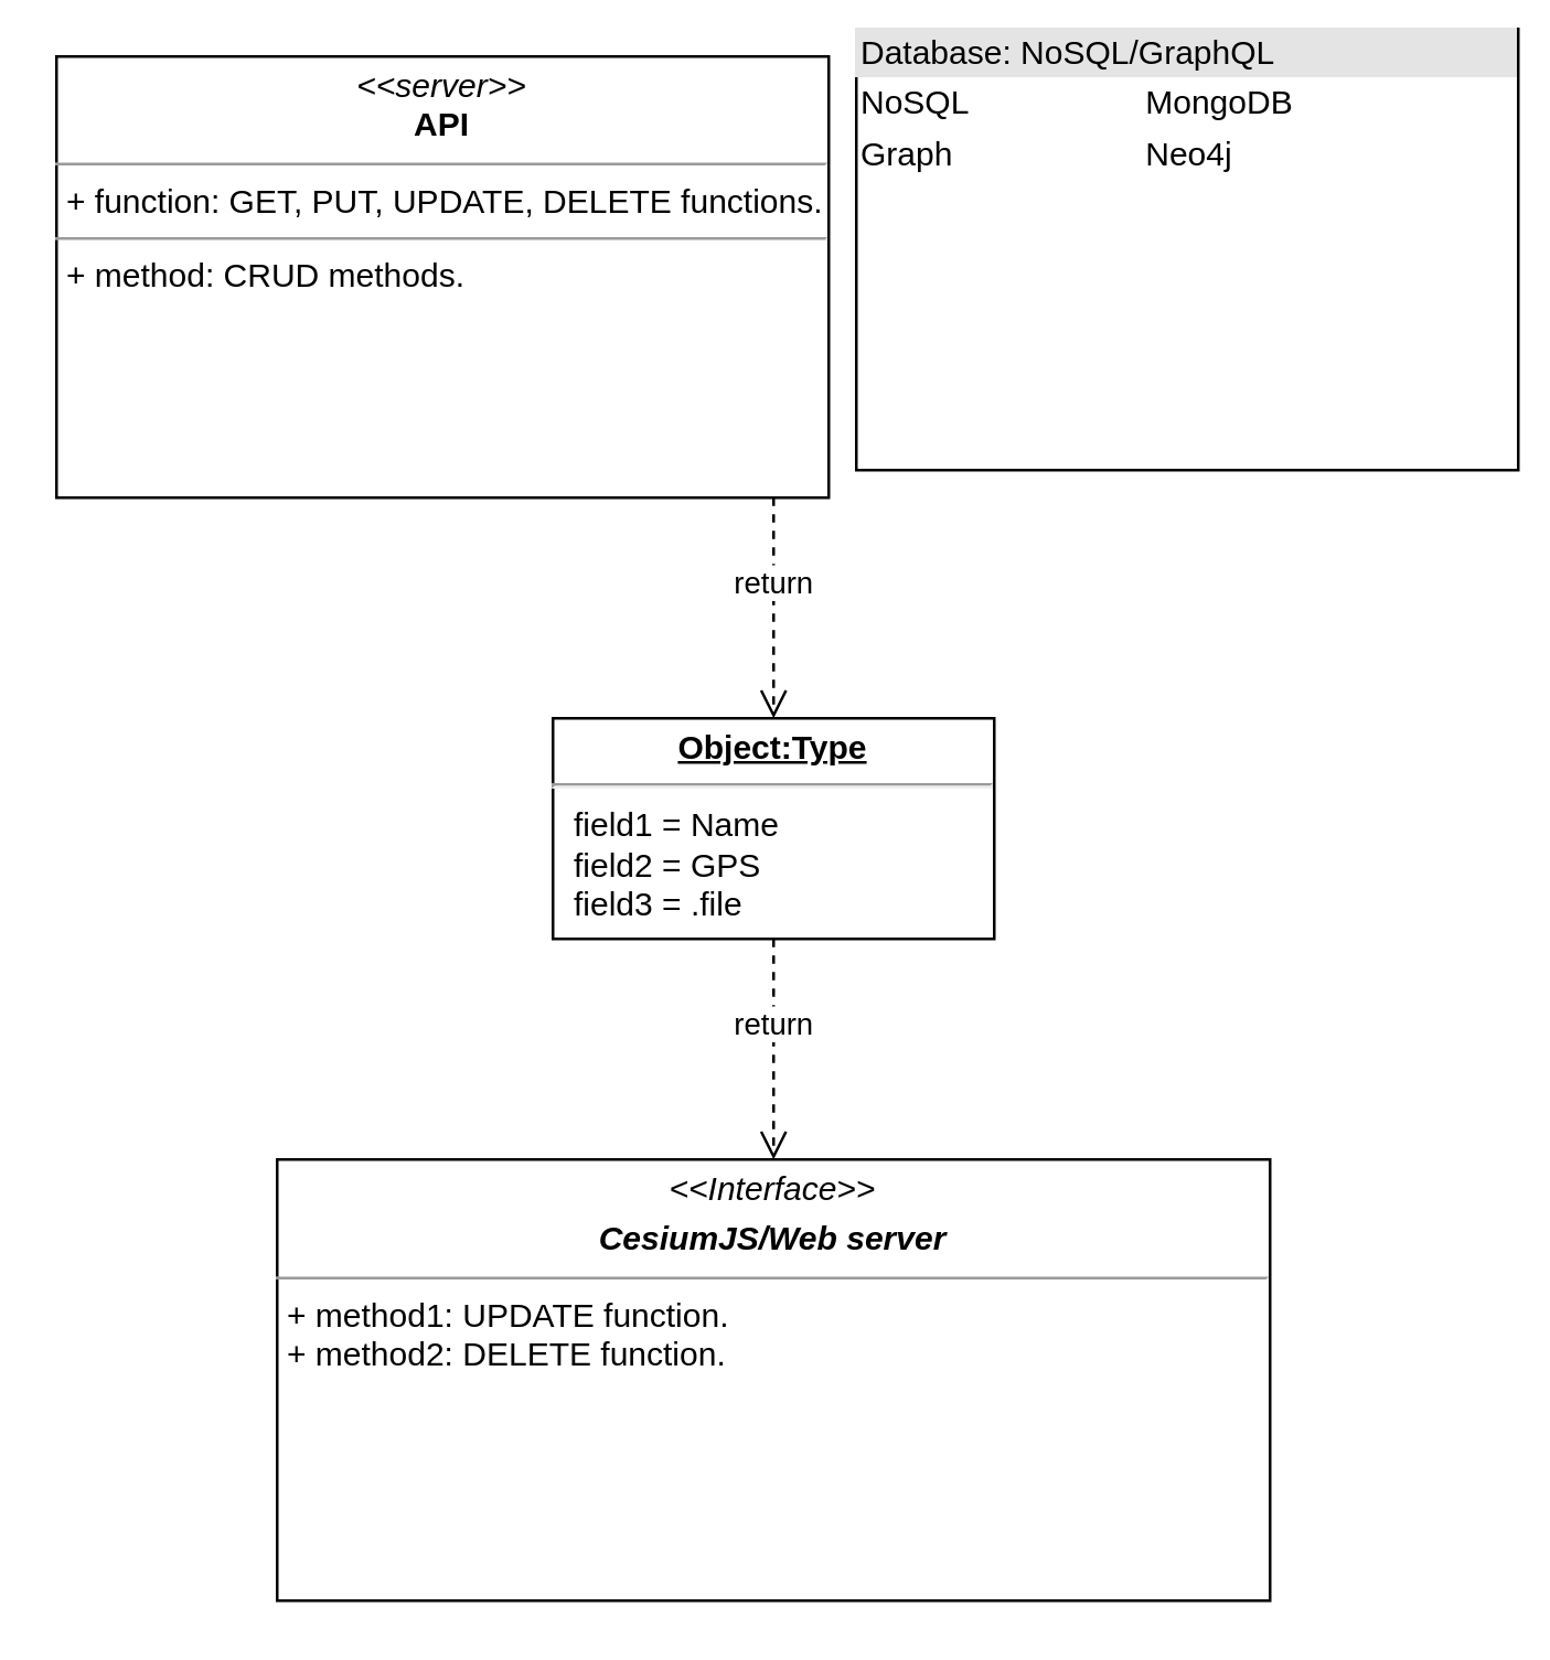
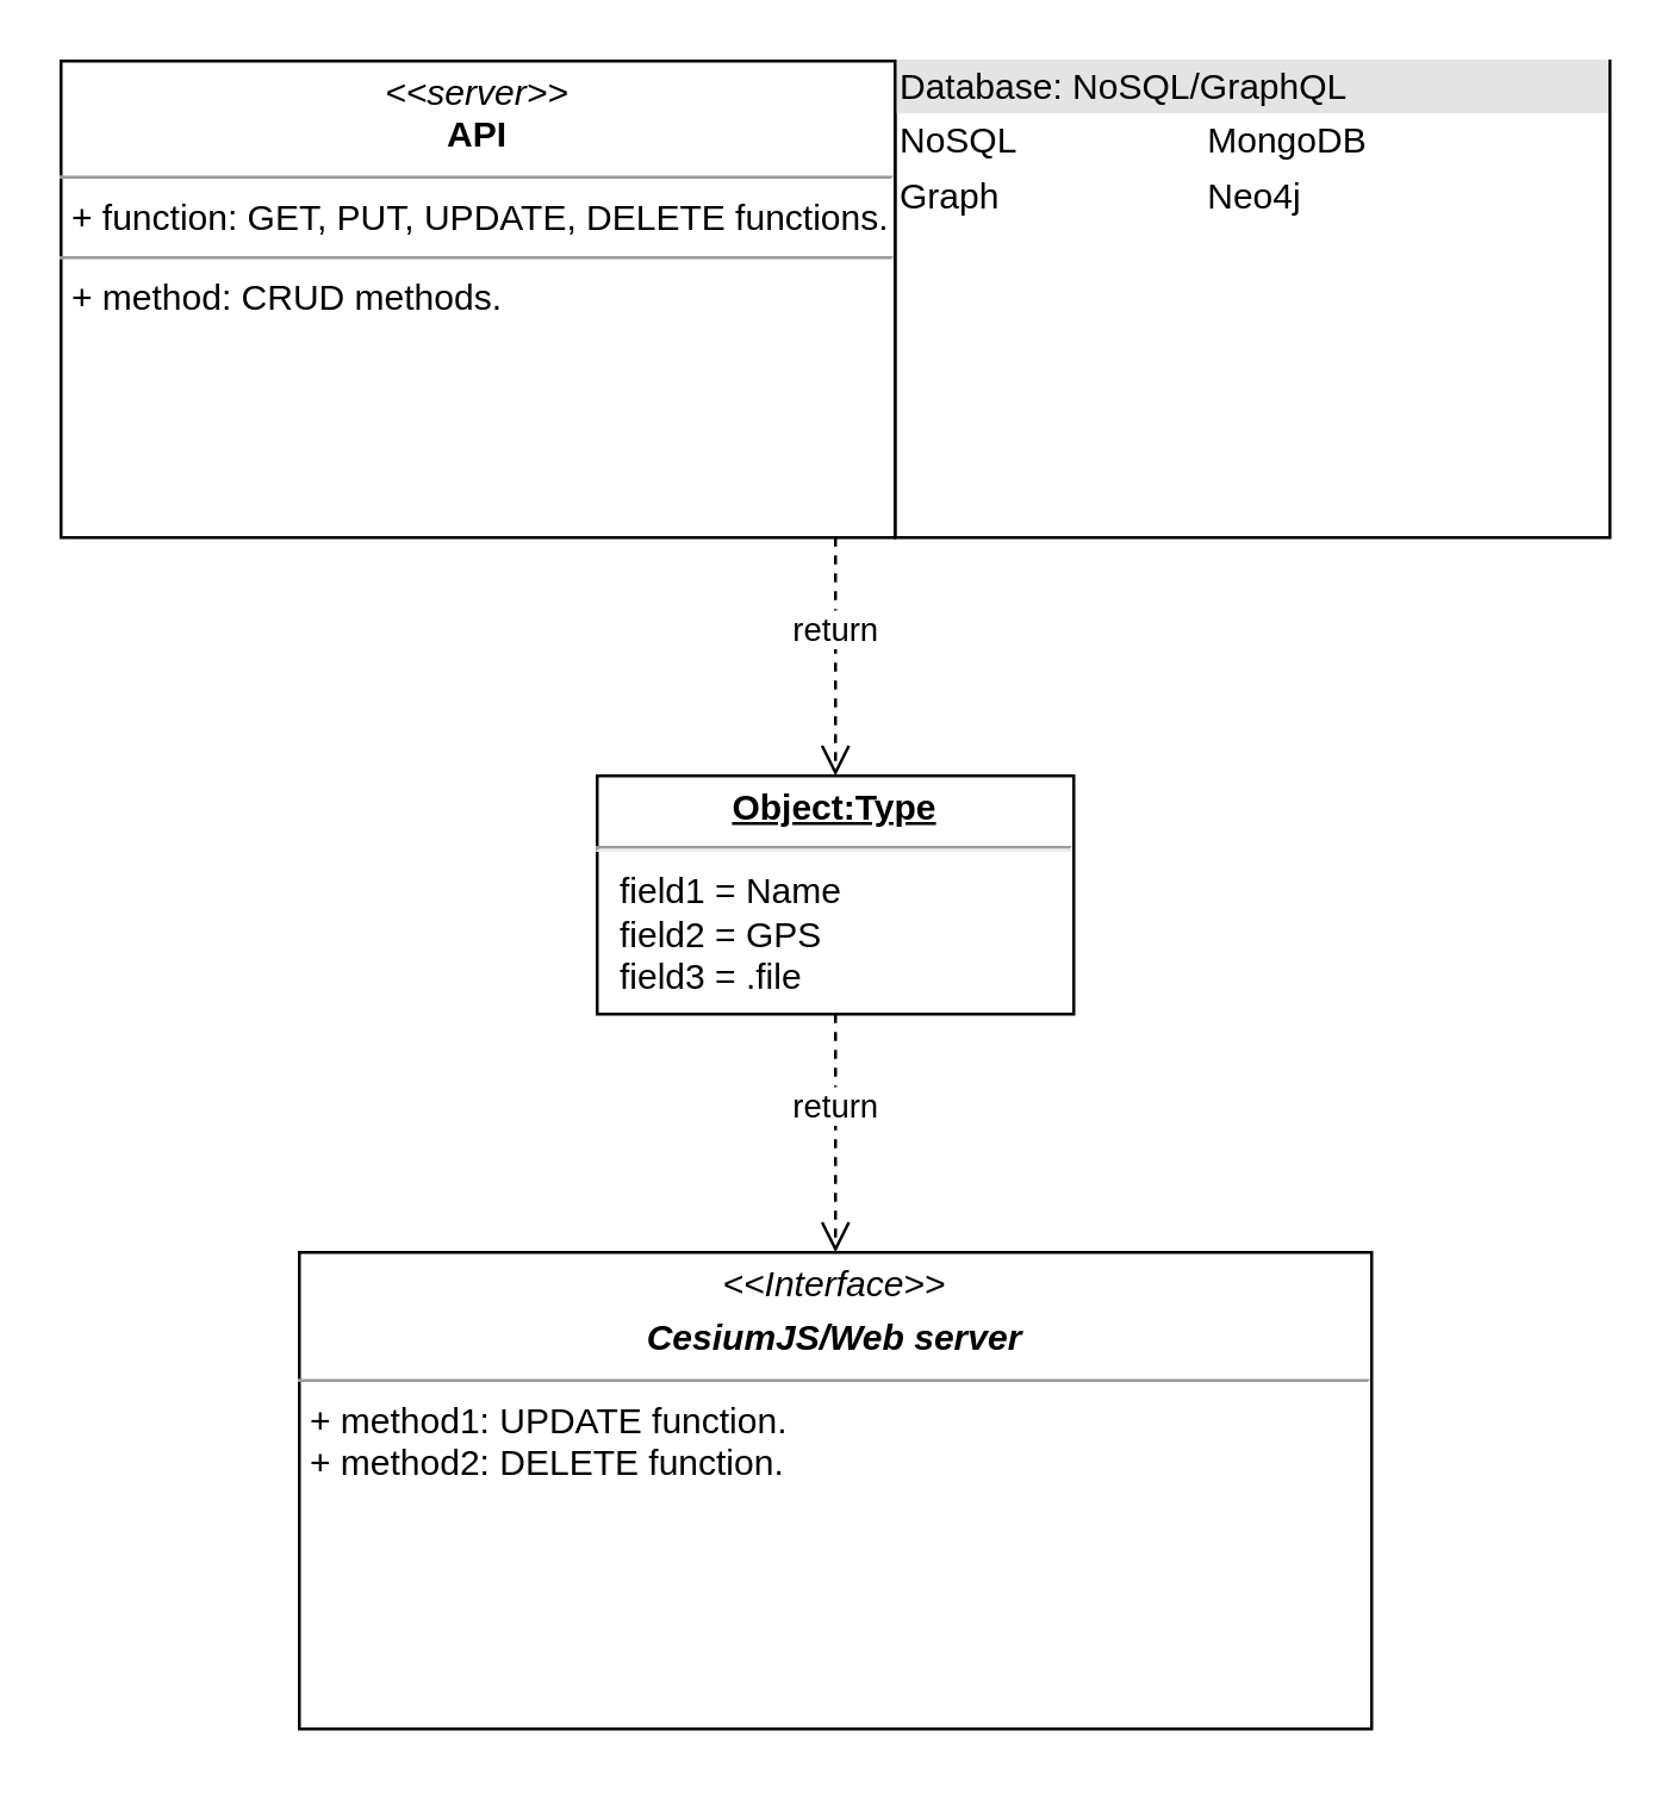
- <mxCell id="4" value="&lt;div style=&quot;box-sizing:border-box;width:100%;background:#e4e4e4;padding:2px;&quot;&gt;Database: NoSQL/GraphQL&lt;/div&gt;&lt;table style=&quot;width:100%;font-size:1em;&quot; cellpadding=&quot;2&quot; cellspacing=&quot;0&quot;&gt;&lt;tbody&gt;&lt;tr&gt;&lt;td&gt;NoSQL&lt;/td&gt;&lt;td&gt;MongoDB&lt;/td&gt;&lt;/tr&gt;&lt;tr&gt;&lt;td&gt;Graph&lt;/td&gt;&lt;td&gt;Neo4j&lt;/td&gt;&lt;/tr&gt;&lt;/tbody&gt;&lt;/table&gt;" style="verticalAlign=top;align=left;overflow=fill;html=1;" vertex="1" parent="1"><mxGeometry x="310" y="10" width="240" height="160" as="geometry" /></mxCell>
+ <mxCell id="4" value="&lt;div style=&quot;box-sizing:border-box;width:100%;background:#e4e4e4;padding:2px;&quot;&gt;Database: NoSQL/GraphQL&lt;/div&gt;&lt;table style=&quot;width:100%;font-size:1em;&quot; cellpadding=&quot;2&quot; cellspacing=&quot;0&quot;&gt;&lt;tbody&gt;&lt;tr&gt;&lt;td&gt;NoSQL&lt;/td&gt;&lt;td&gt;MongoDB&lt;/td&gt;&lt;/tr&gt;&lt;tr&gt;&lt;td&gt;Graph&lt;/td&gt;&lt;td&gt;Neo4j&lt;/td&gt;&lt;/tr&gt;&lt;/tbody&gt;&lt;/table&gt;" style="verticalAlign=top;align=left;overflow=fill;html=1;" vertex="1" parent="1"><mxGeometry x="300" y="20" width="240" height="160" as="geometry" /></mxCell>
